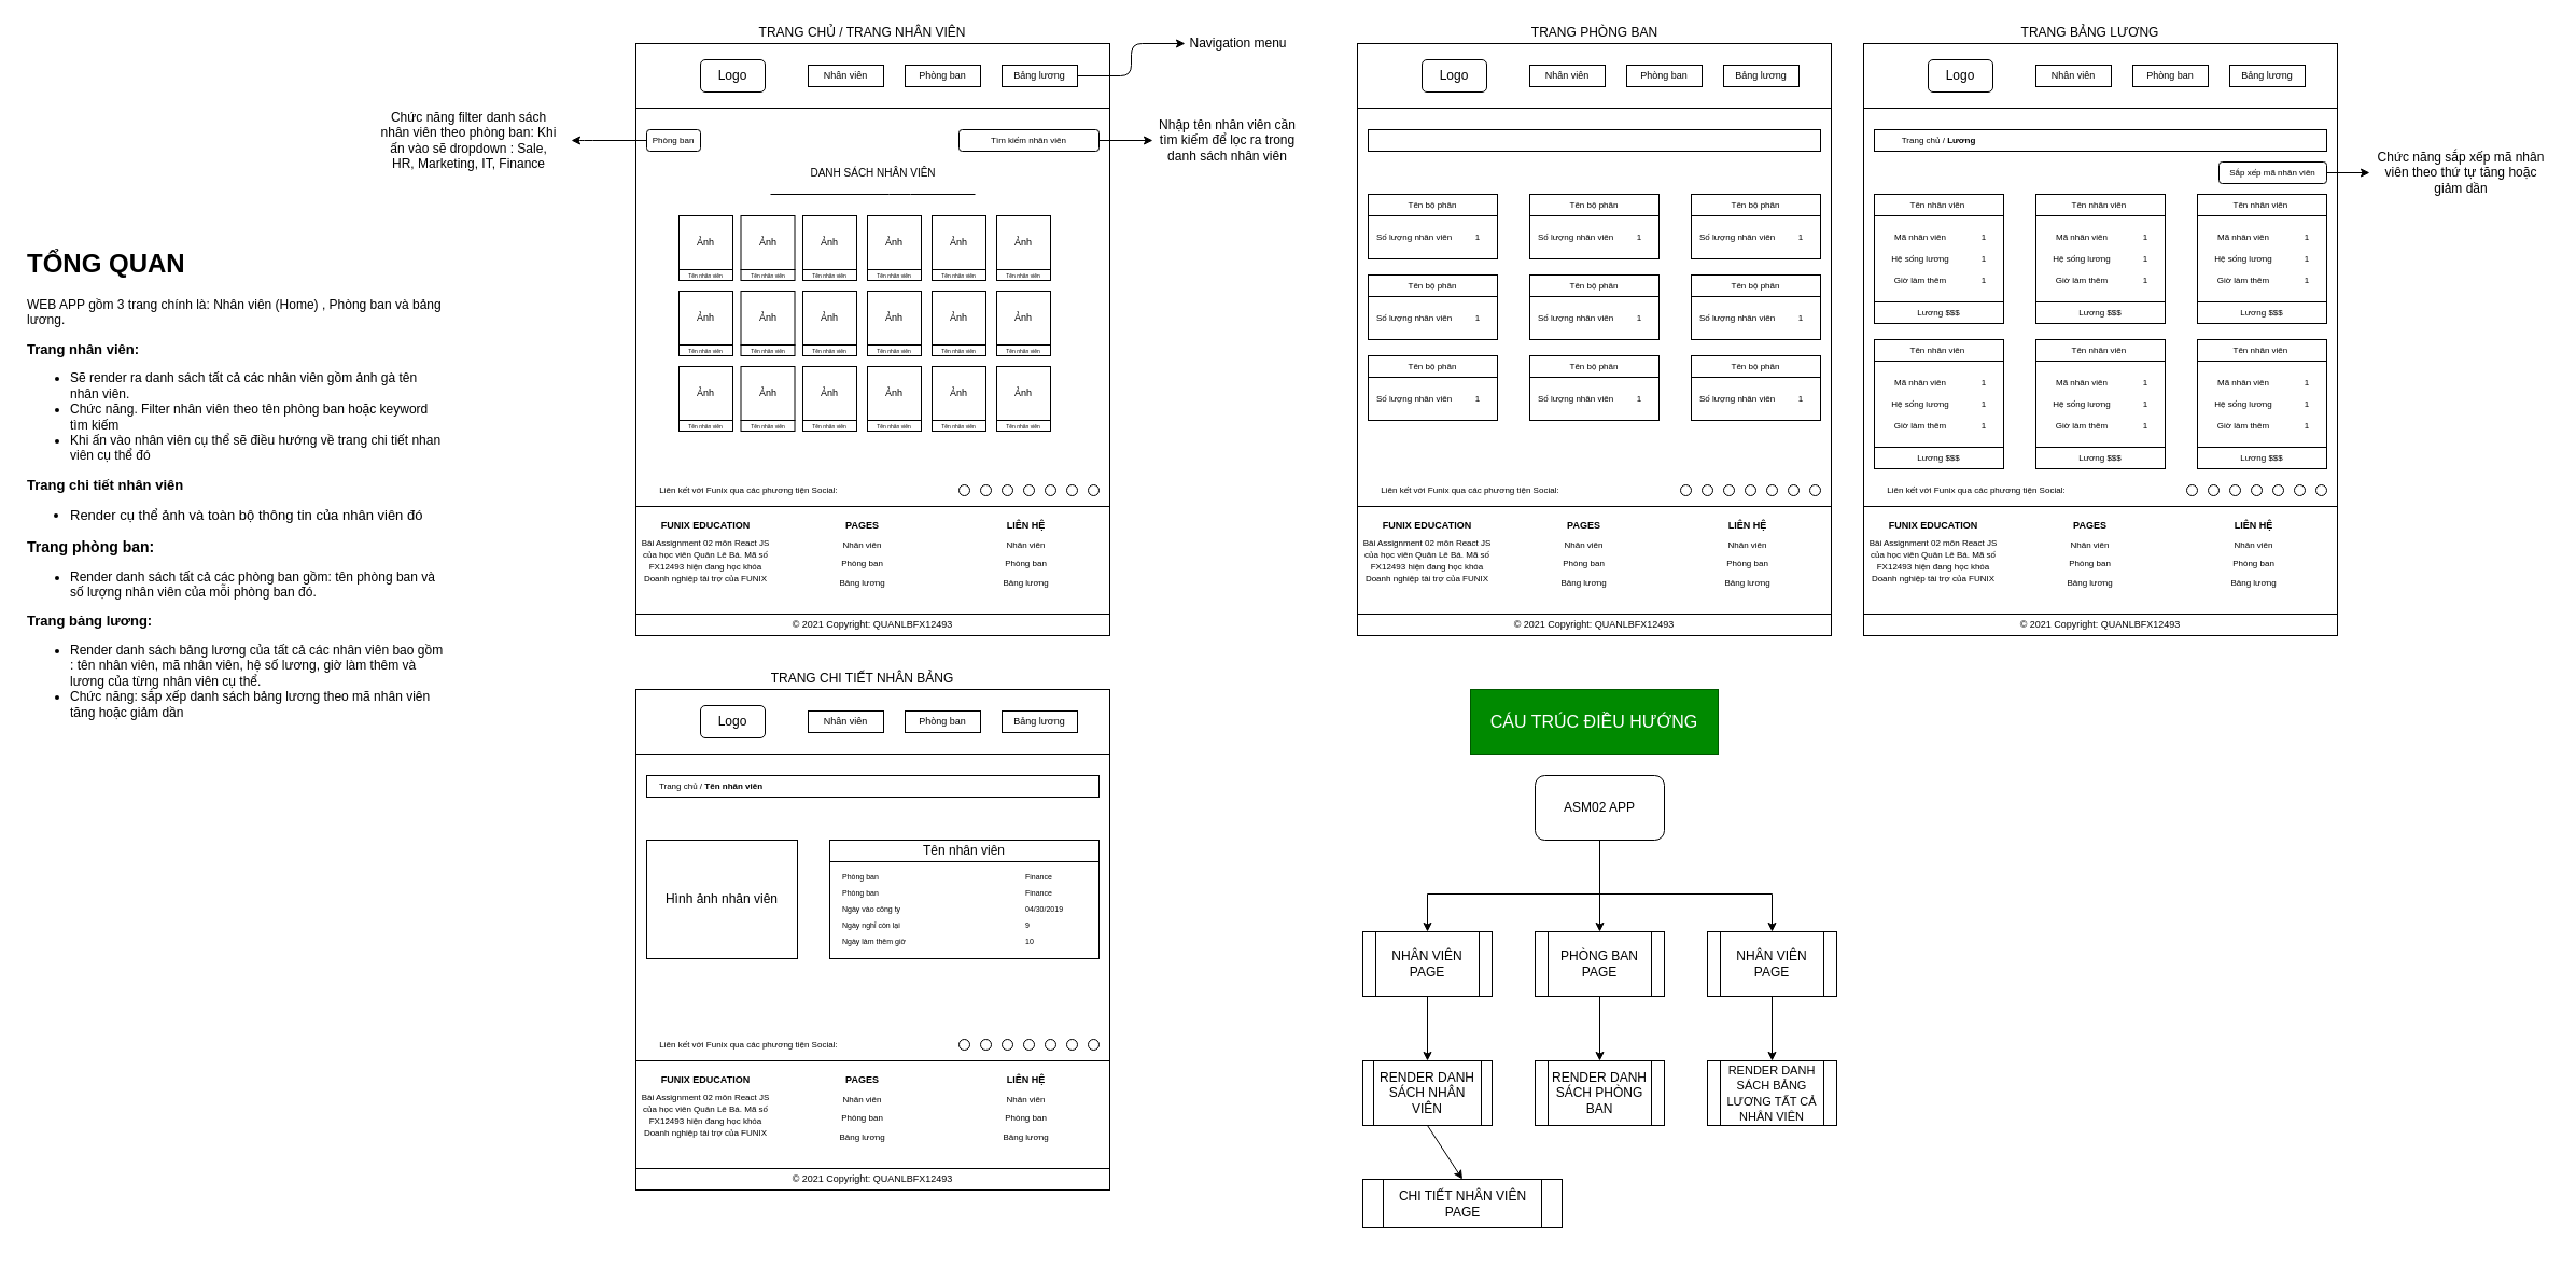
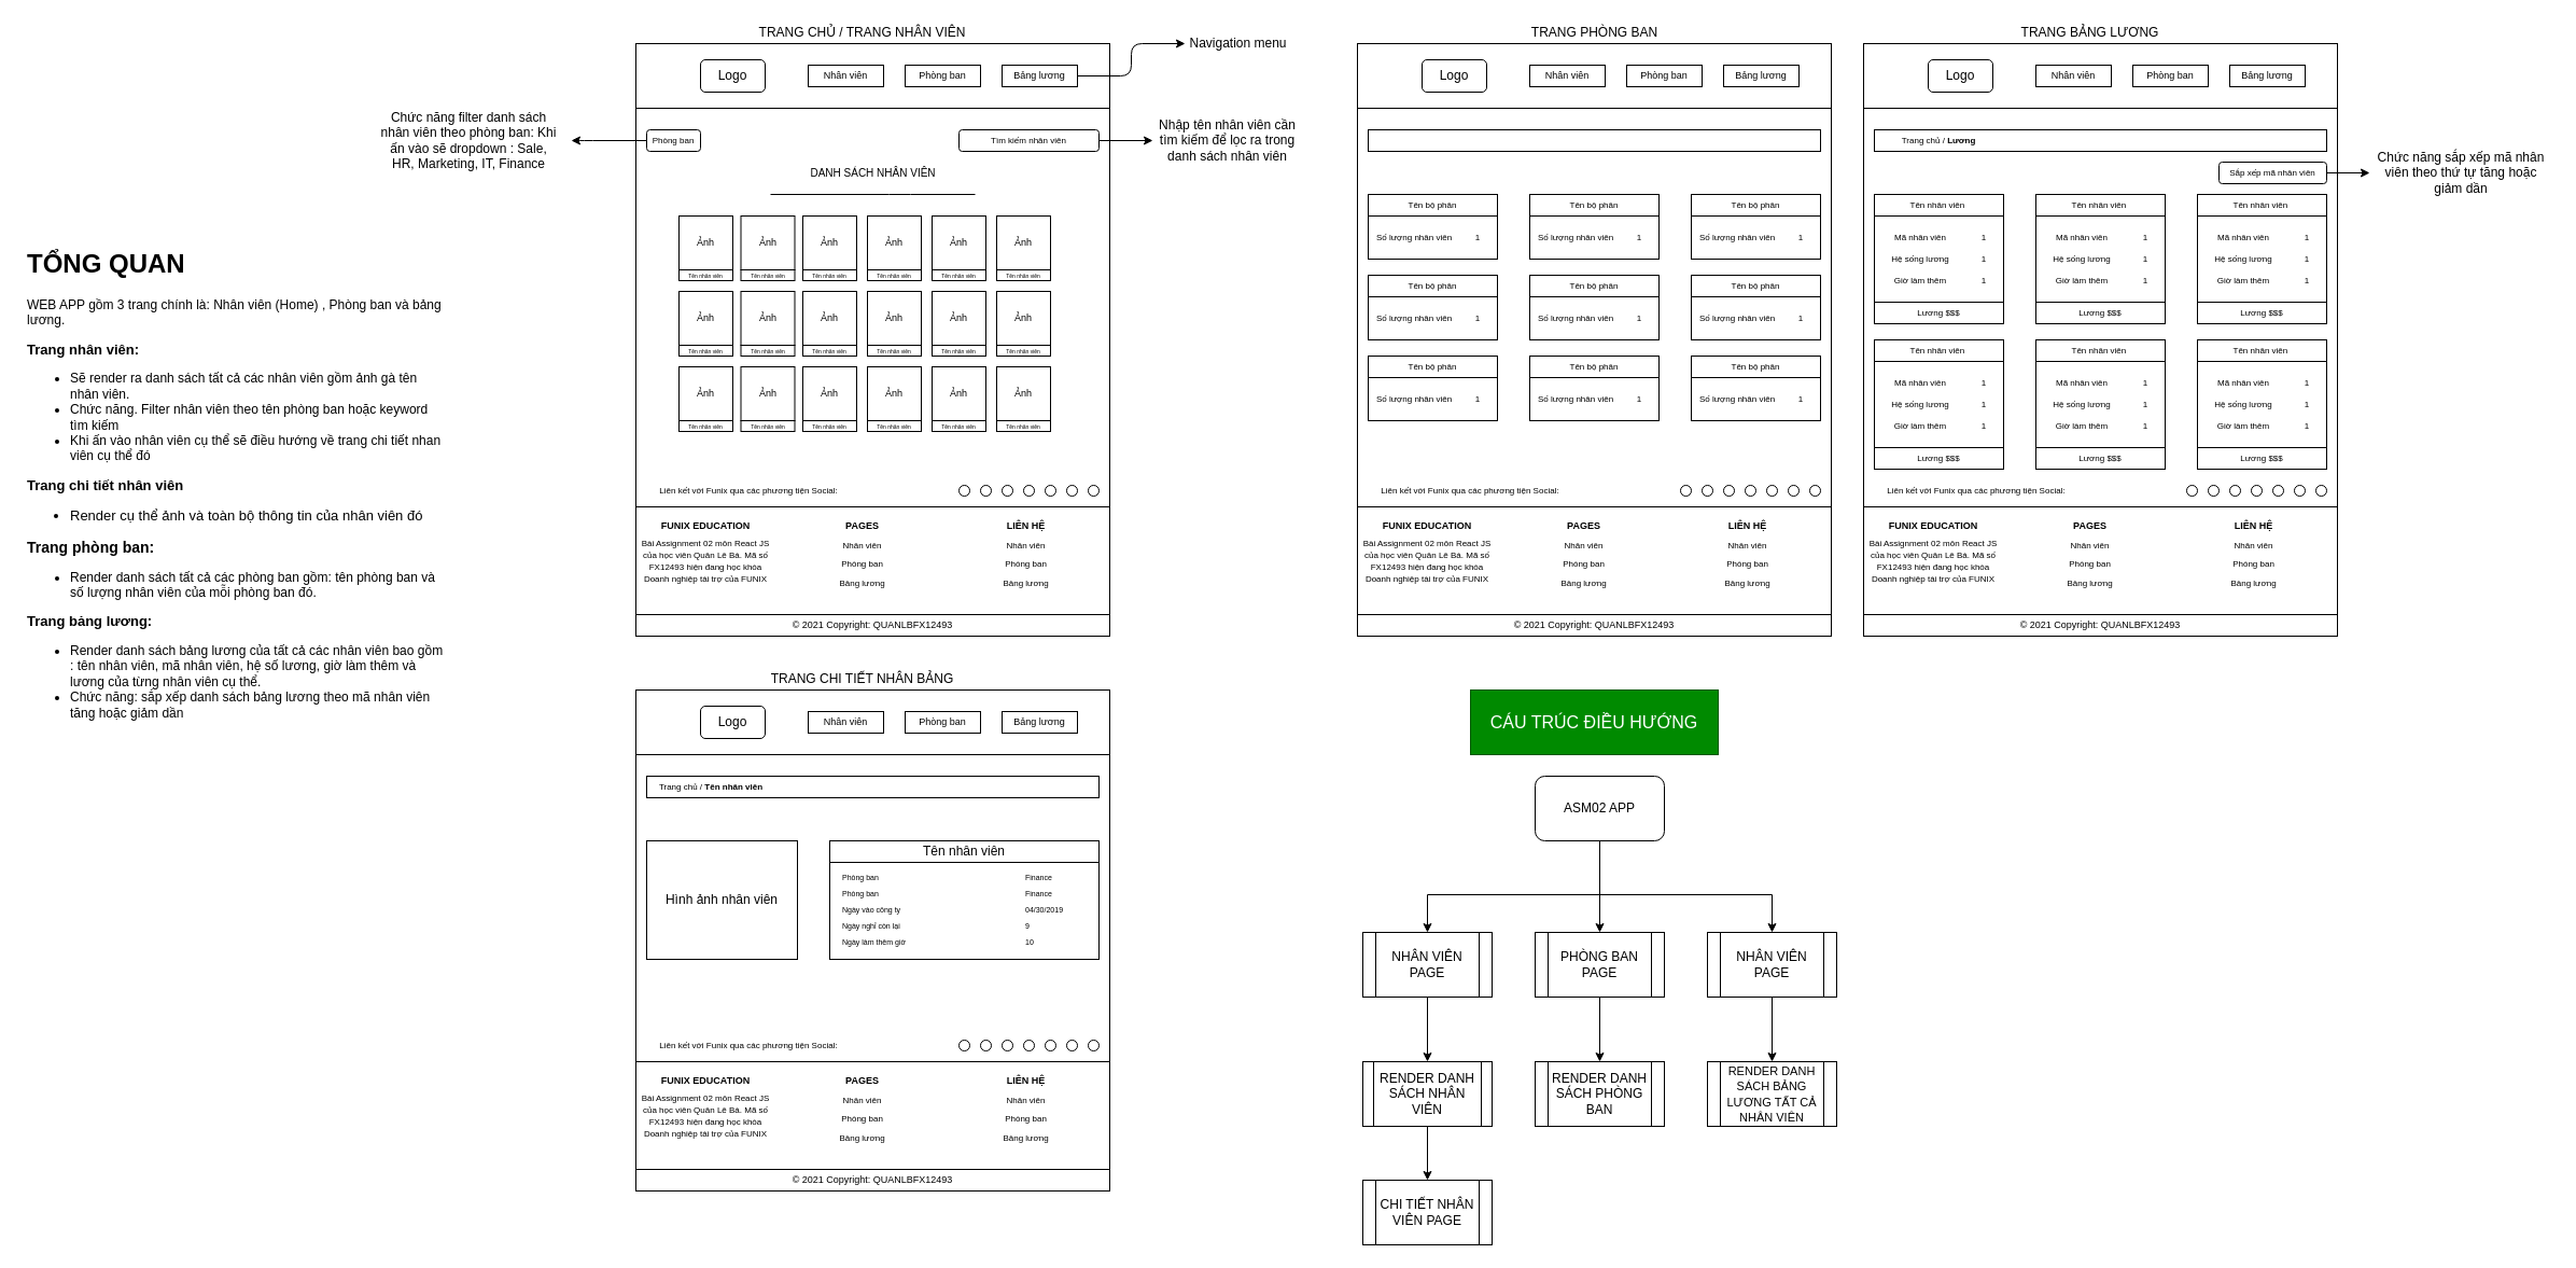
- <mxCell id="242" value="CHI TIẾT NHÂN VIÊN PAGE" style="shape=process;whiteSpace=wrap;html=1;backgroundOutline=1;rounded=0;" vertex="1" parent="1"><mxGeometry x="1265" y="1095" width="185" height="45" as="geometry" /></mxCell>
+ <mxCell id="242" value="CHI TIẾT NHÂN VIÊN PAGE" style="shape=process;whiteSpace=wrap;html=1;backgroundOutline=1;rounded=0;" vertex="1" parent="1"><mxGeometry x="1265" y="1095" width="120" height="60" as="geometry" /></mxCell>
